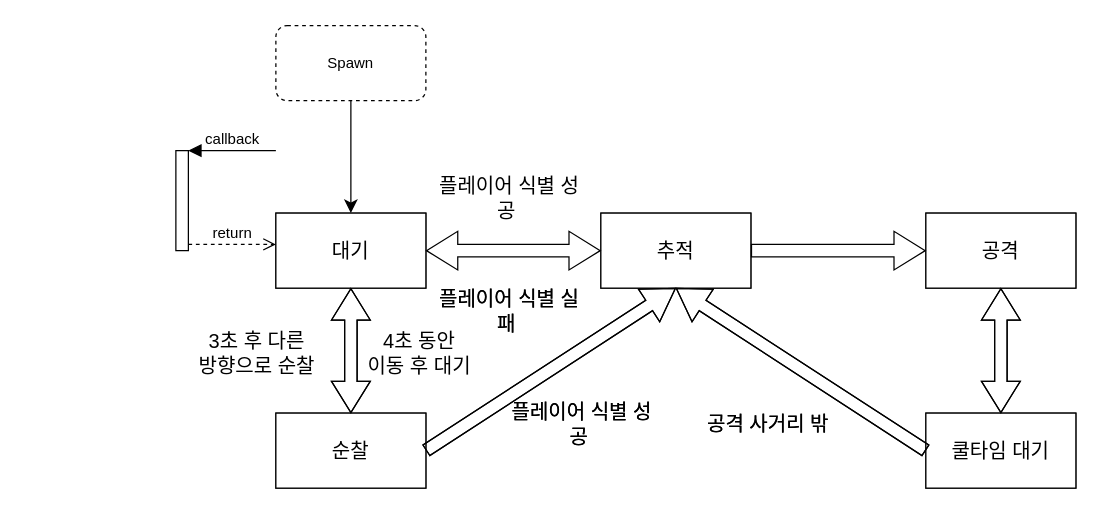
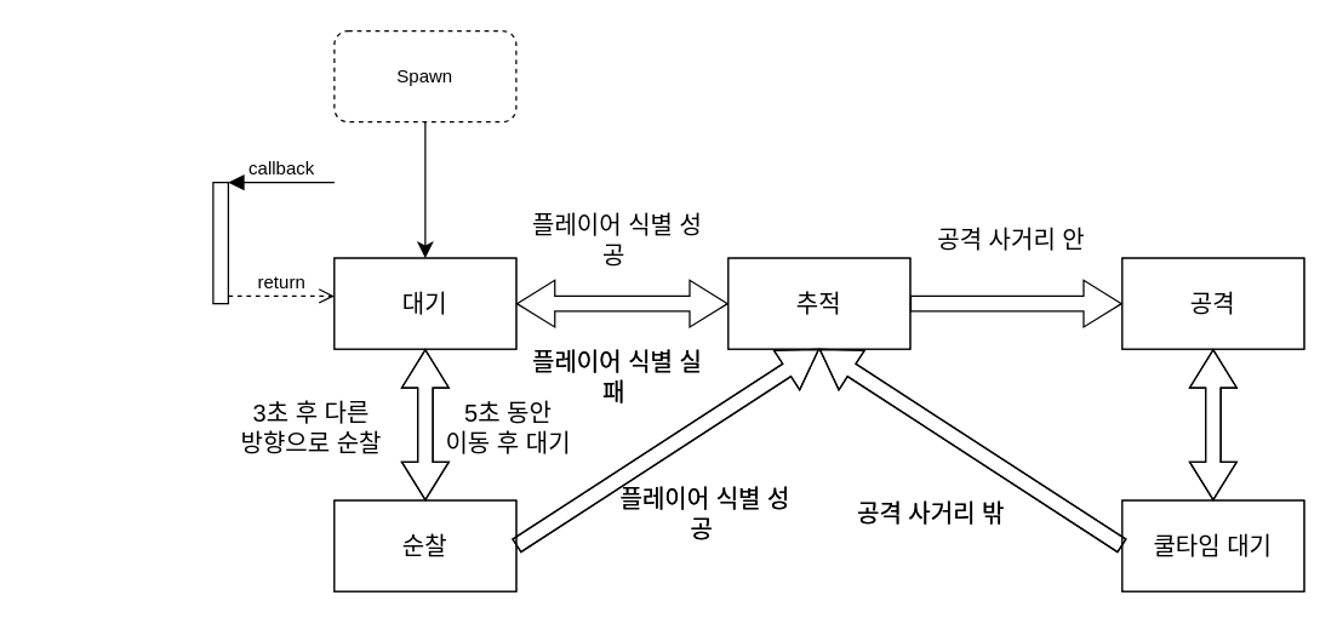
+ <mxCell id="10" value="공격 사거리 안" style="text;html=1;strokeColor=none;fillColor=none;align=center;verticalAlign=middle;whiteSpace=wrap;rounded=0;fontSize=16;" vertex="1" parent="1"><mxGeometry x="610" y="129" width="114" height="57" as="geometry" /></mxCell>
- <mxCell id="20" value="4초 동안&lt;br&gt;이동 후 대기" style="text;html=1;strokeColor=none;fillColor=none;align=center;verticalAlign=middle;whiteSpace=wrap;rounded=0;fontSize=16;" vertex="1" parent="1"><mxGeometry x="285" y="267" width="100" height="30" as="geometry" /></mxCell>
+ <mxCell id="20" value="5초 동안&lt;br&gt;이동 후 대기" style="text;html=1;strokeColor=none;fillColor=none;align=center;verticalAlign=middle;whiteSpace=wrap;rounded=0;fontSize=16;" vertex="1" parent="1"><mxGeometry x="285" y="267" width="100" height="30" as="geometry" /></mxCell>
